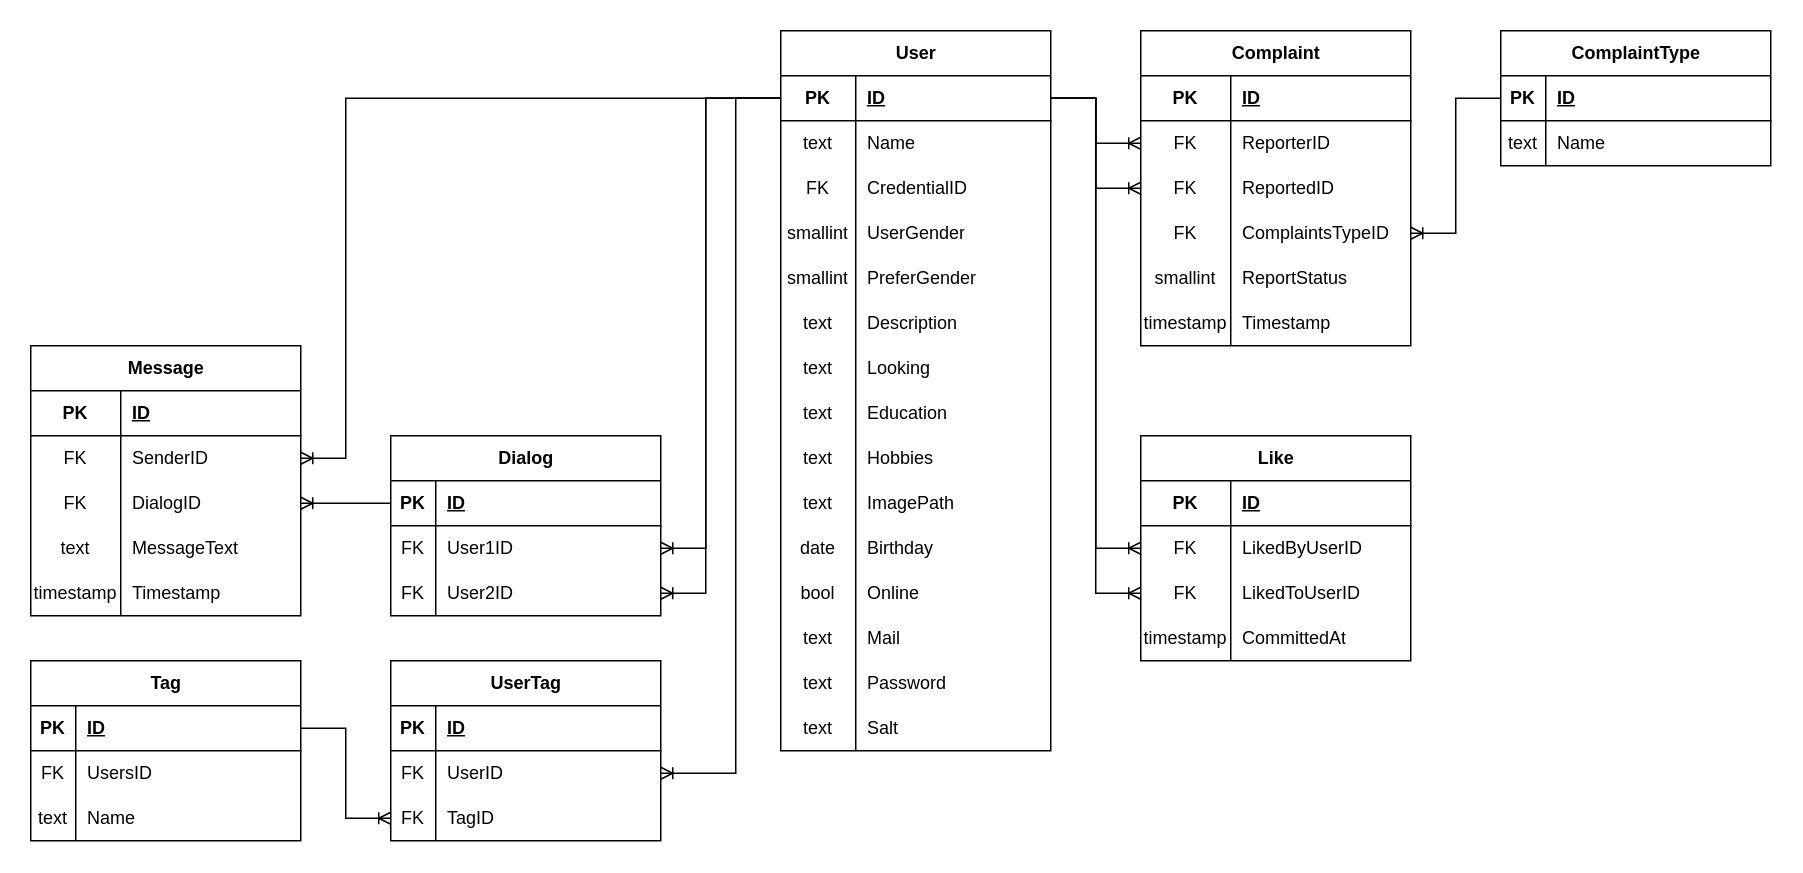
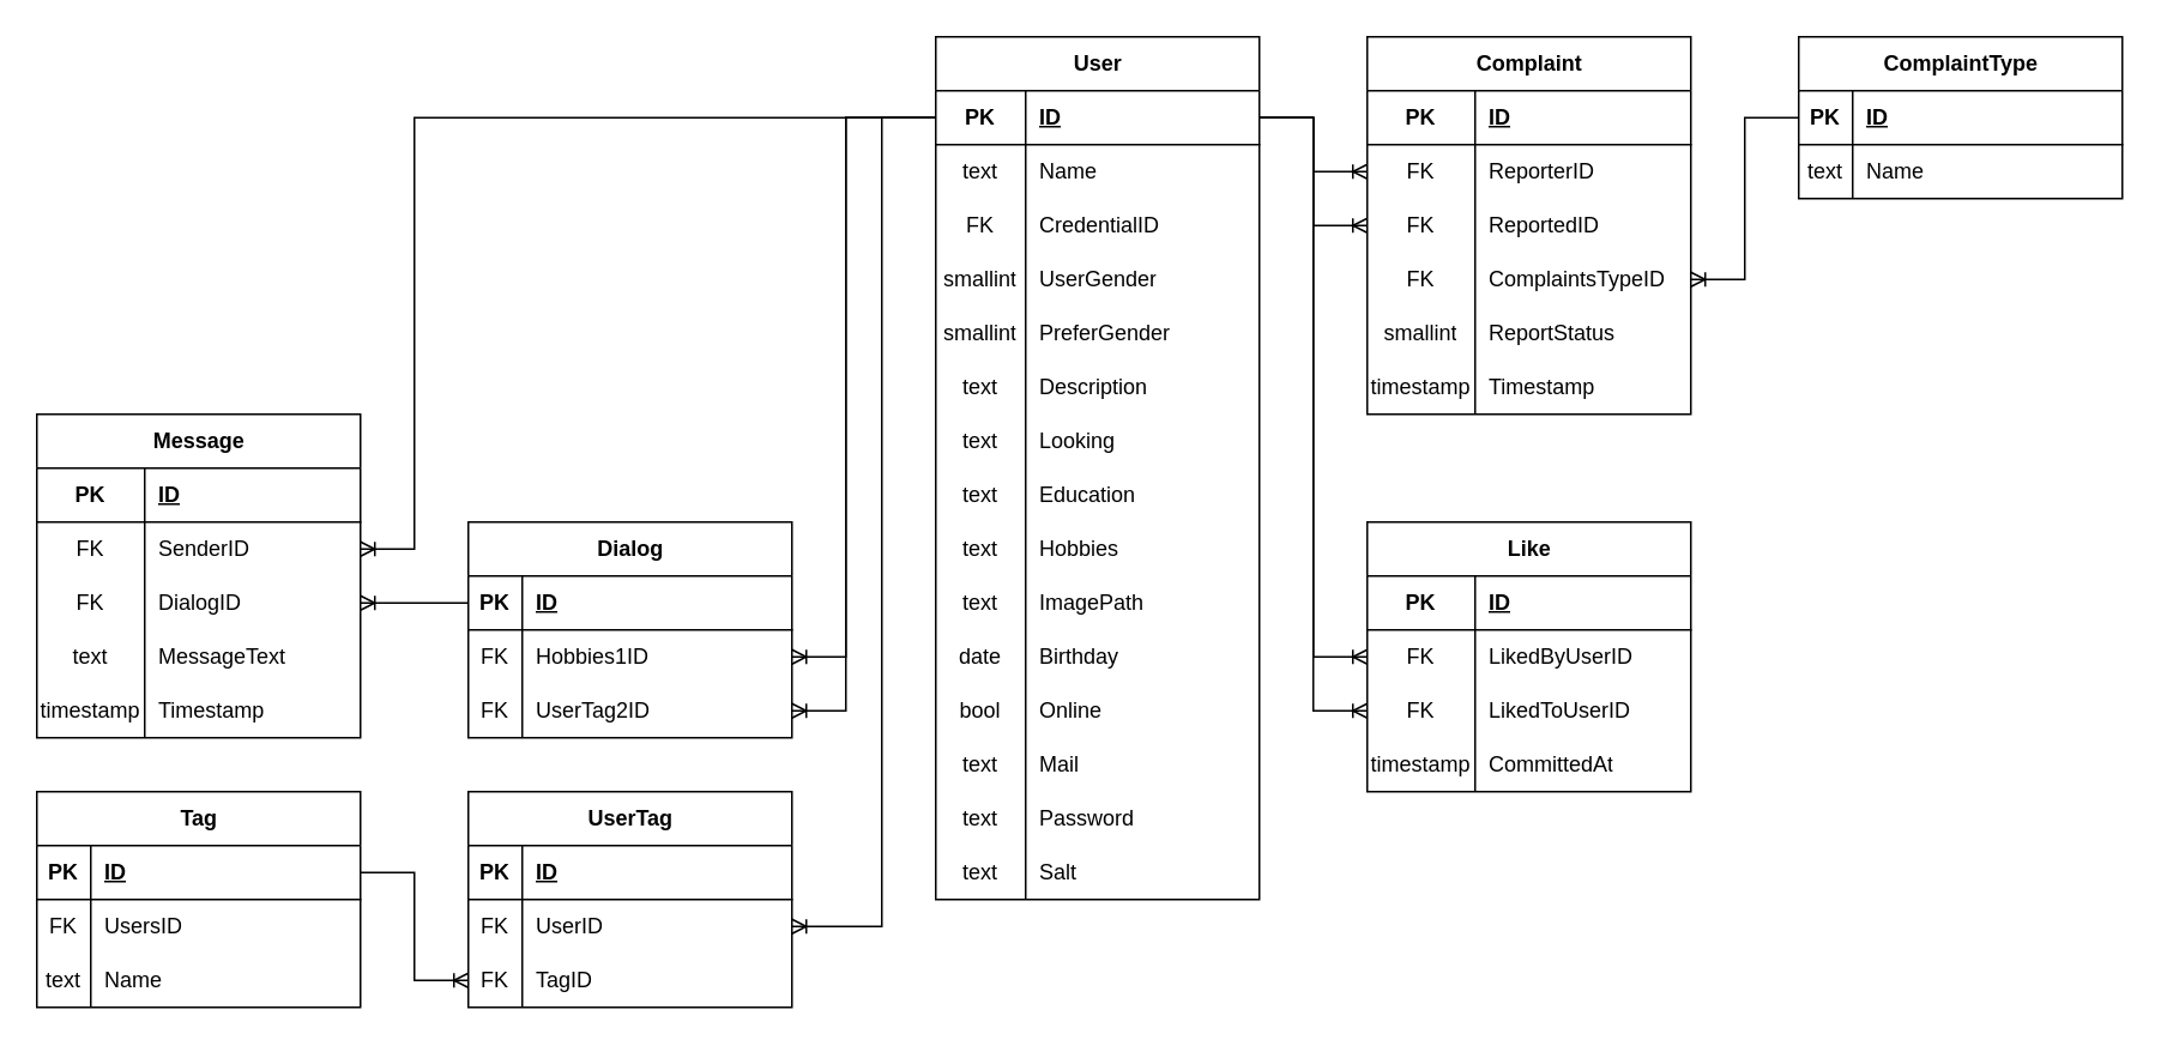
- <mxCell id="69" value="User1ID " style="shape=partialRectangle;connectable=0;fillColor=none;top=0;left=0;bottom=0;right=0;align=left;spacingLeft=6;overflow=hidden;whiteSpace=wrap;html=1;" parent="67" vertex="1"><mxGeometry x="30" width="150" height="30" as="geometry"><mxRectangle width="150" height="30" as="alternateBounds" /></mxGeometry></mxCell>
+ <mxCell id="69" value="Hobbies1ID " style="shape=partialRectangle;connectable=0;fillColor=none;top=0;left=0;bottom=0;right=0;align=left;spacingLeft=6;overflow=hidden;whiteSpace=wrap;html=1;" parent="67" vertex="1"><mxGeometry x="30" width="150" height="30" as="geometry"><mxRectangle width="150" height="30" as="alternateBounds" /></mxGeometry></mxCell>
- <mxCell id="72" value="User2ID " style="shape=partialRectangle;connectable=0;fillColor=none;top=0;left=0;bottom=0;right=0;align=left;spacingLeft=6;overflow=hidden;whiteSpace=wrap;html=1;" parent="70" vertex="1"><mxGeometry x="30" width="150" height="30" as="geometry"><mxRectangle width="150" height="30" as="alternateBounds" /></mxGeometry></mxCell>
+ <mxCell id="72" value="UserTag2ID " style="shape=partialRectangle;connectable=0;fillColor=none;top=0;left=0;bottom=0;right=0;align=left;spacingLeft=6;overflow=hidden;whiteSpace=wrap;html=1;" parent="70" vertex="1"><mxGeometry x="30" width="150" height="30" as="geometry"><mxRectangle width="150" height="30" as="alternateBounds" /></mxGeometry></mxCell>
